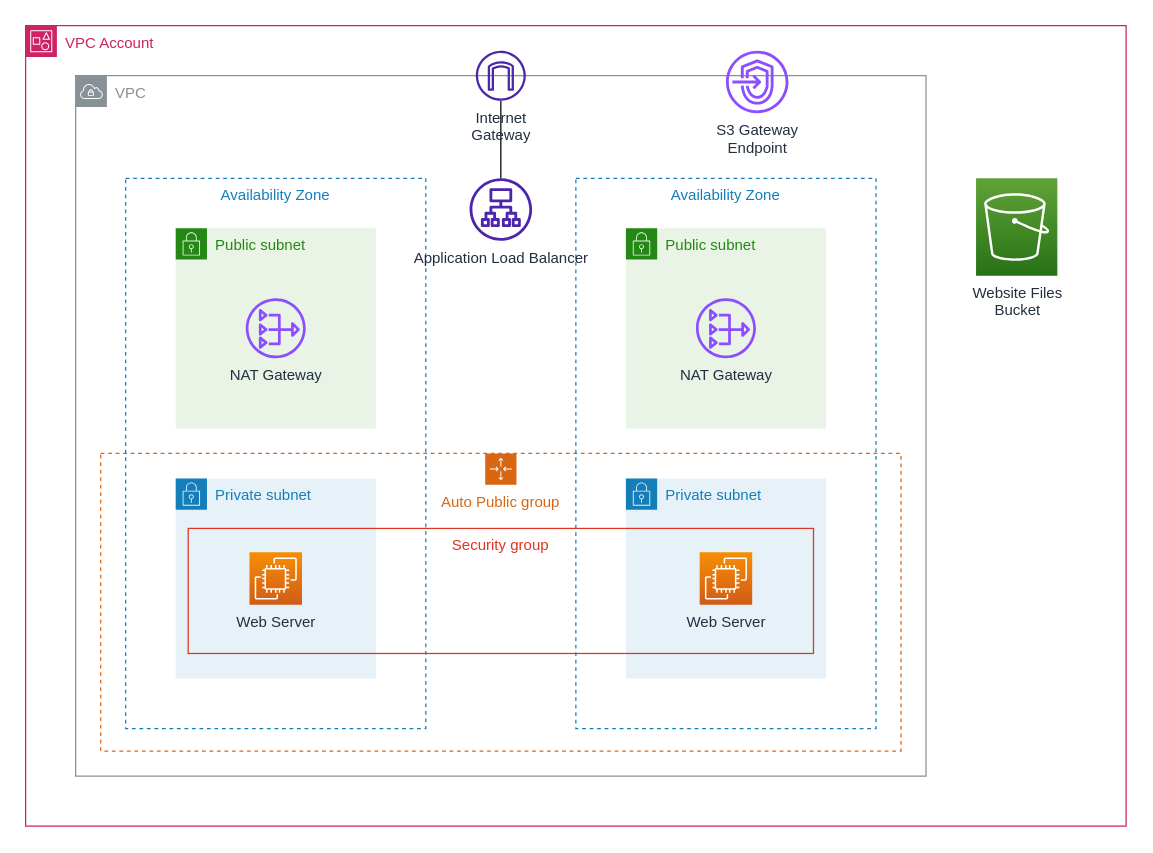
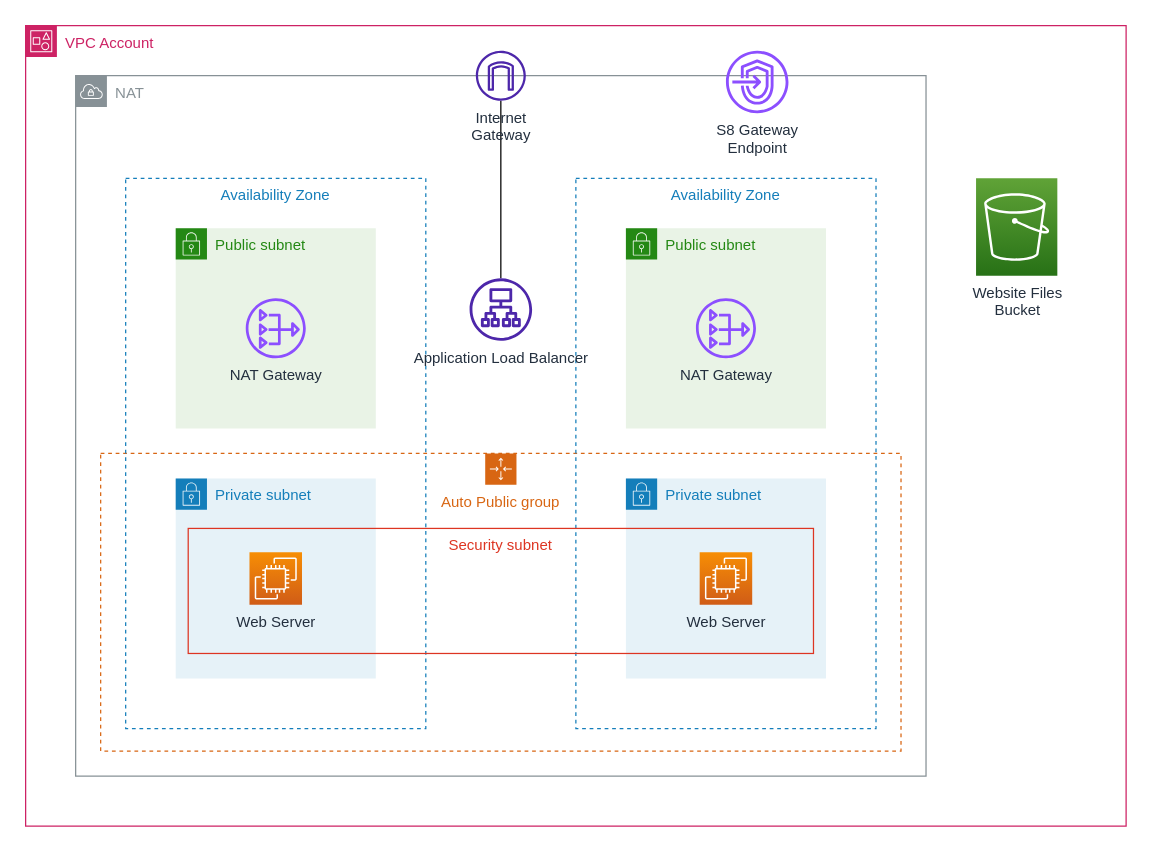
- <mxCell id="2" value="VPC" style="sketch=0;outlineConnect=0;gradientColor=none;html=1;whiteSpace=wrap;fontSize=12;fontStyle=0;shape=mxgraph.aws4.group;grIcon=mxgraph.aws4.group_vpc;strokeColor=#879196;fillColor=none;verticalAlign=top;align=left;spacingLeft=30;fontColor=#879196;dashed=0;" parent="1" vertex="1"><mxGeometry x="60" y="60" width="680" height="560" as="geometry" /></mxCell>
+ <mxCell id="2" value="NAT" style="sketch=0;outlineConnect=0;gradientColor=none;html=1;whiteSpace=wrap;fontSize=12;fontStyle=0;shape=mxgraph.aws4.group;grIcon=mxgraph.aws4.group_vpc;strokeColor=#879196;fillColor=none;verticalAlign=top;align=left;spacingLeft=30;fontColor=#879196;dashed=0;" parent="1" vertex="1"><mxGeometry x="60" y="60" width="680" height="560" as="geometry" /></mxCell>
- <mxCell id="8" value="S3 Gateway &lt;br&gt;Endpoint" style="sketch=0;outlineConnect=0;fontColor=#232F3E;gradientColor=none;fillColor=#8C4FFF;strokeColor=none;dashed=0;verticalLabelPosition=bottom;verticalAlign=top;align=center;html=1;fontSize=12;fontStyle=0;aspect=fixed;pointerEvents=1;shape=mxgraph.aws4.endpoints;" parent="6" vertex="1"><mxGeometry x="560" y="20" width="50" height="50" as="geometry" /></mxCell>
+ <mxCell id="8" value="S8 Gateway &lt;br&gt;Endpoint" style="sketch=0;outlineConnect=0;fontColor=#232F3E;gradientColor=none;fillColor=#8C4FFF;strokeColor=none;dashed=0;verticalLabelPosition=bottom;verticalAlign=top;align=center;html=1;fontSize=12;fontStyle=0;aspect=fixed;pointerEvents=1;shape=mxgraph.aws4.endpoints;" parent="6" vertex="1"><mxGeometry x="560" y="20" width="50" height="50" as="geometry" /></mxCell>
- <mxCell id="15" value="Application Load Balancer" style="sketch=0;outlineConnect=0;fontColor=#232F3E;gradientColor=none;fillColor=#4D27AA;strokeColor=none;dashed=0;verticalLabelPosition=bottom;verticalAlign=top;align=center;html=1;fontSize=12;fontStyle=0;aspect=fixed;pointerEvents=1;shape=mxgraph.aws4.application_load_balancer;labelPosition=center;" parent="6" vertex="1"><mxGeometry x="355" y="122" width="50" height="50" as="geometry" /></mxCell>
+ <mxCell id="15" value="Application Load Balancer" style="sketch=0;outlineConnect=0;fontColor=#232F3E;gradientColor=none;fillColor=#4D27AA;strokeColor=none;dashed=0;verticalLabelPosition=bottom;verticalAlign=top;align=center;html=1;fontSize=12;fontStyle=0;aspect=fixed;pointerEvents=1;shape=mxgraph.aws4.application_load_balancer;labelPosition=center;" parent="6" vertex="1"><mxGeometry x="355" y="202" width="50" height="50" as="geometry" /></mxCell>
- <mxCell id="18" value="Security group" style="fillColor=none;strokeColor=#DD3522;verticalAlign=top;fontStyle=0;fontColor=#DD3522;" parent="1" vertex="1"><mxGeometry x="150" y="422" width="500" height="100" as="geometry" /></mxCell>
+ <mxCell id="18" value="Security subnet" style="fillColor=none;strokeColor=#DD3522;verticalAlign=top;fontStyle=0;fontColor=#DD3522;" parent="1" vertex="1"><mxGeometry x="150" y="422" width="500" height="100" as="geometry" /></mxCell>
